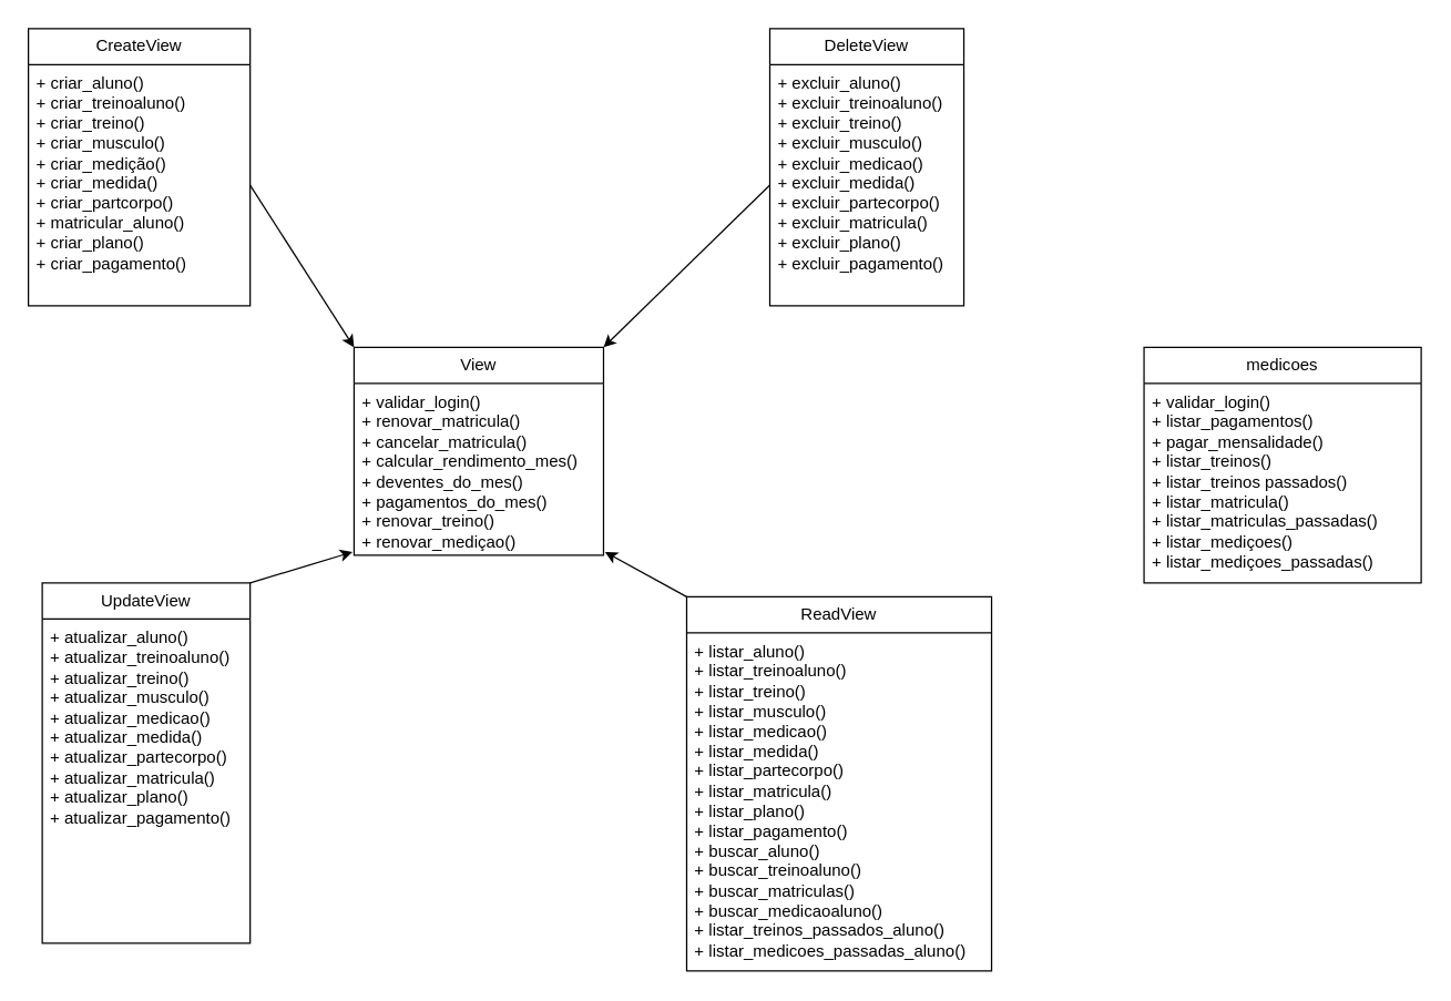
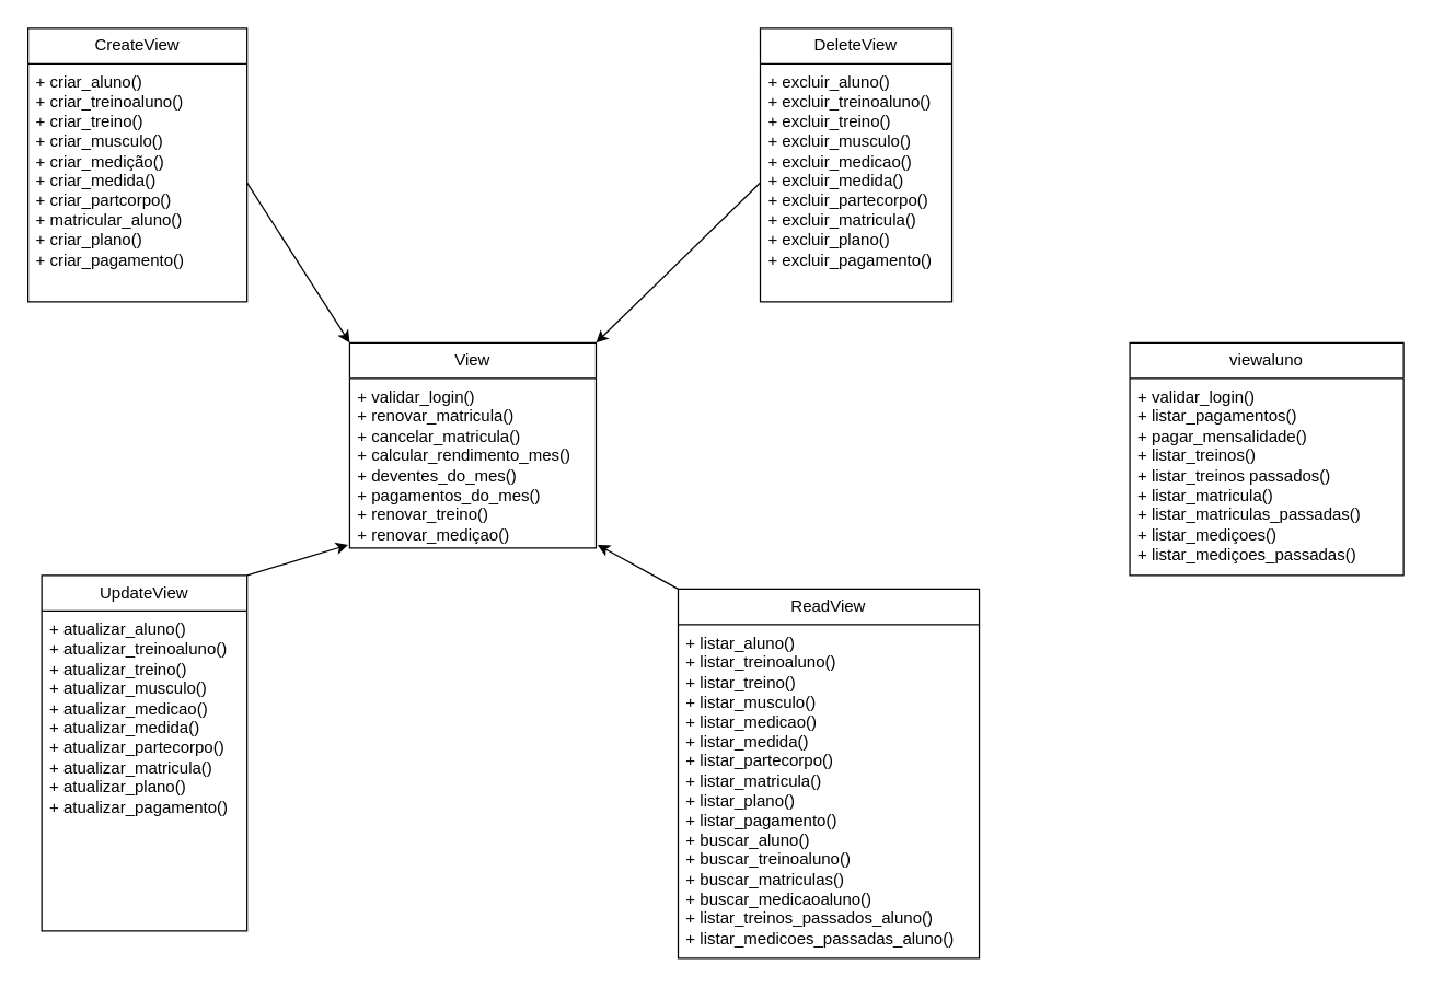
- <mxCell id="16" value="medicoes" style="swimlane;fontStyle=0;childLayout=stackLayout;horizontal=1;startSize=26;fillColor=none;horizontalStack=0;resizeParent=1;resizeParentMax=0;resizeLast=0;collapsible=1;marginBottom=0;whiteSpace=wrap;html=1;" vertex="1" parent="1"><mxGeometry x="825" y="250" width="200" height="170" as="geometry" /></mxCell>
+ <mxCell id="16" value="viewaluno" style="swimlane;fontStyle=0;childLayout=stackLayout;horizontal=1;startSize=26;fillColor=none;horizontalStack=0;resizeParent=1;resizeParentMax=0;resizeLast=0;collapsible=1;marginBottom=0;whiteSpace=wrap;html=1;" vertex="1" parent="1"><mxGeometry x="825" y="250" width="200" height="170" as="geometry" /></mxCell>
